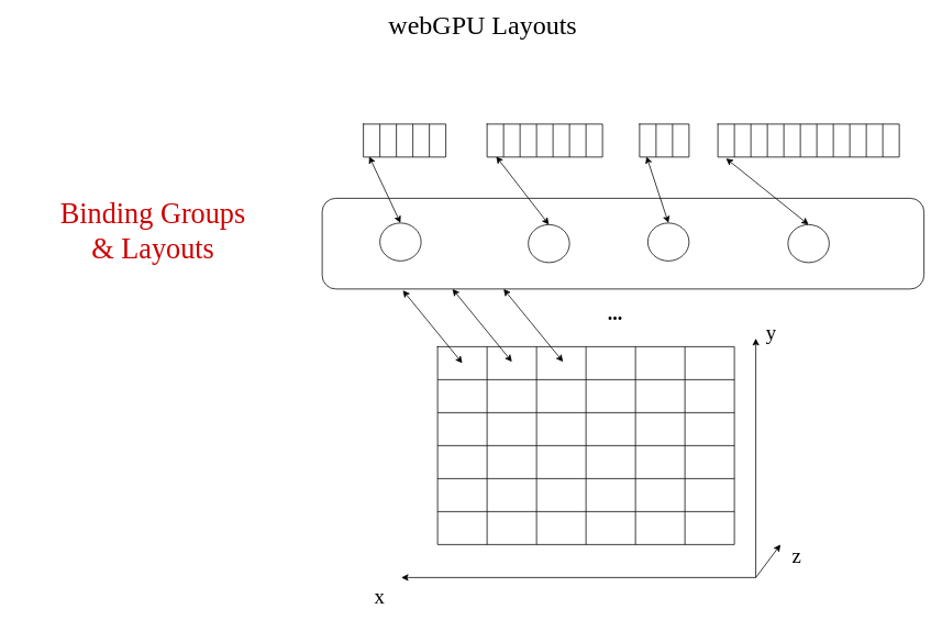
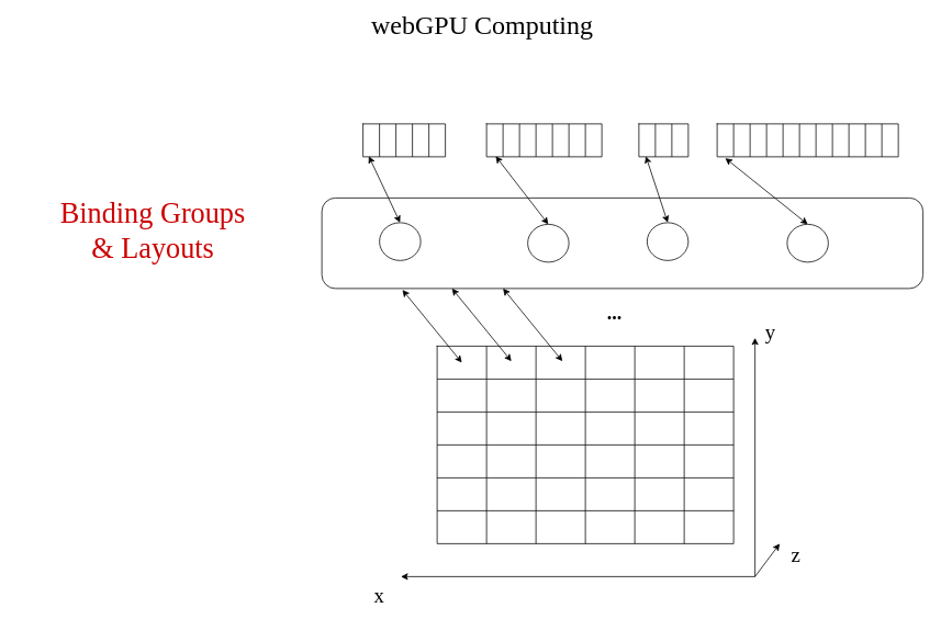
- <mxCell id="2" value="&lt;font face=&quot;Verdana&quot; style=&quot;font-size: 32px&quot;&gt;webGPU Layouts&lt;/font&gt;" style="text;html=1;strokeColor=none;fillColor=none;align=center;verticalAlign=middle;whiteSpace=wrap;rounded=0;" parent="1" vertex="1"><mxGeometry x="365" y="20" width="440" height="20" as="geometry" /></mxCell>
+ <mxCell id="2" value="&lt;font face=&quot;Verdana&quot; style=&quot;font-size: 32px&quot;&gt;webGPU Computing&lt;/font&gt;" style="text;html=1;strokeColor=none;fillColor=none;align=center;verticalAlign=middle;whiteSpace=wrap;rounded=0;" parent="1" vertex="1"><mxGeometry x="365" y="20" width="440" height="20" as="geometry" /></mxCell>
